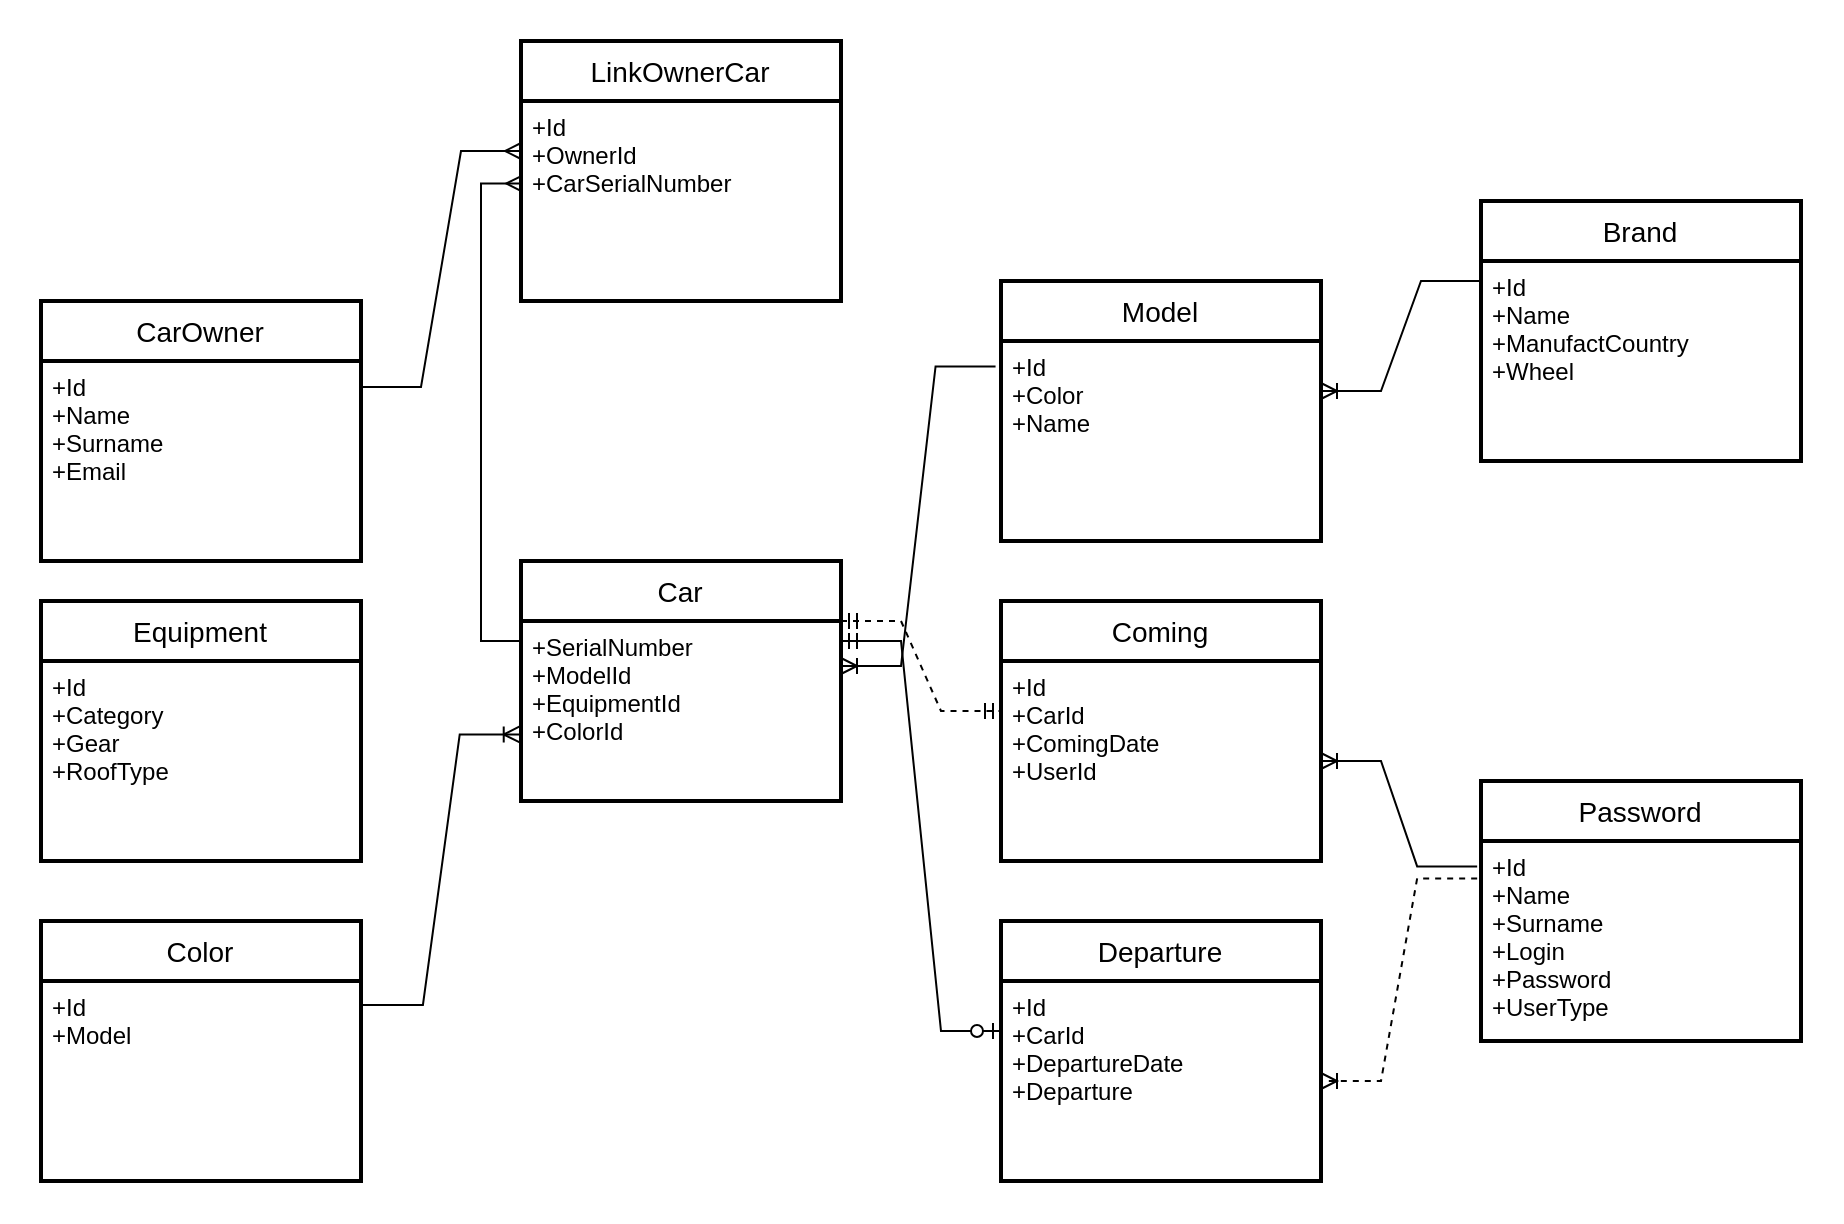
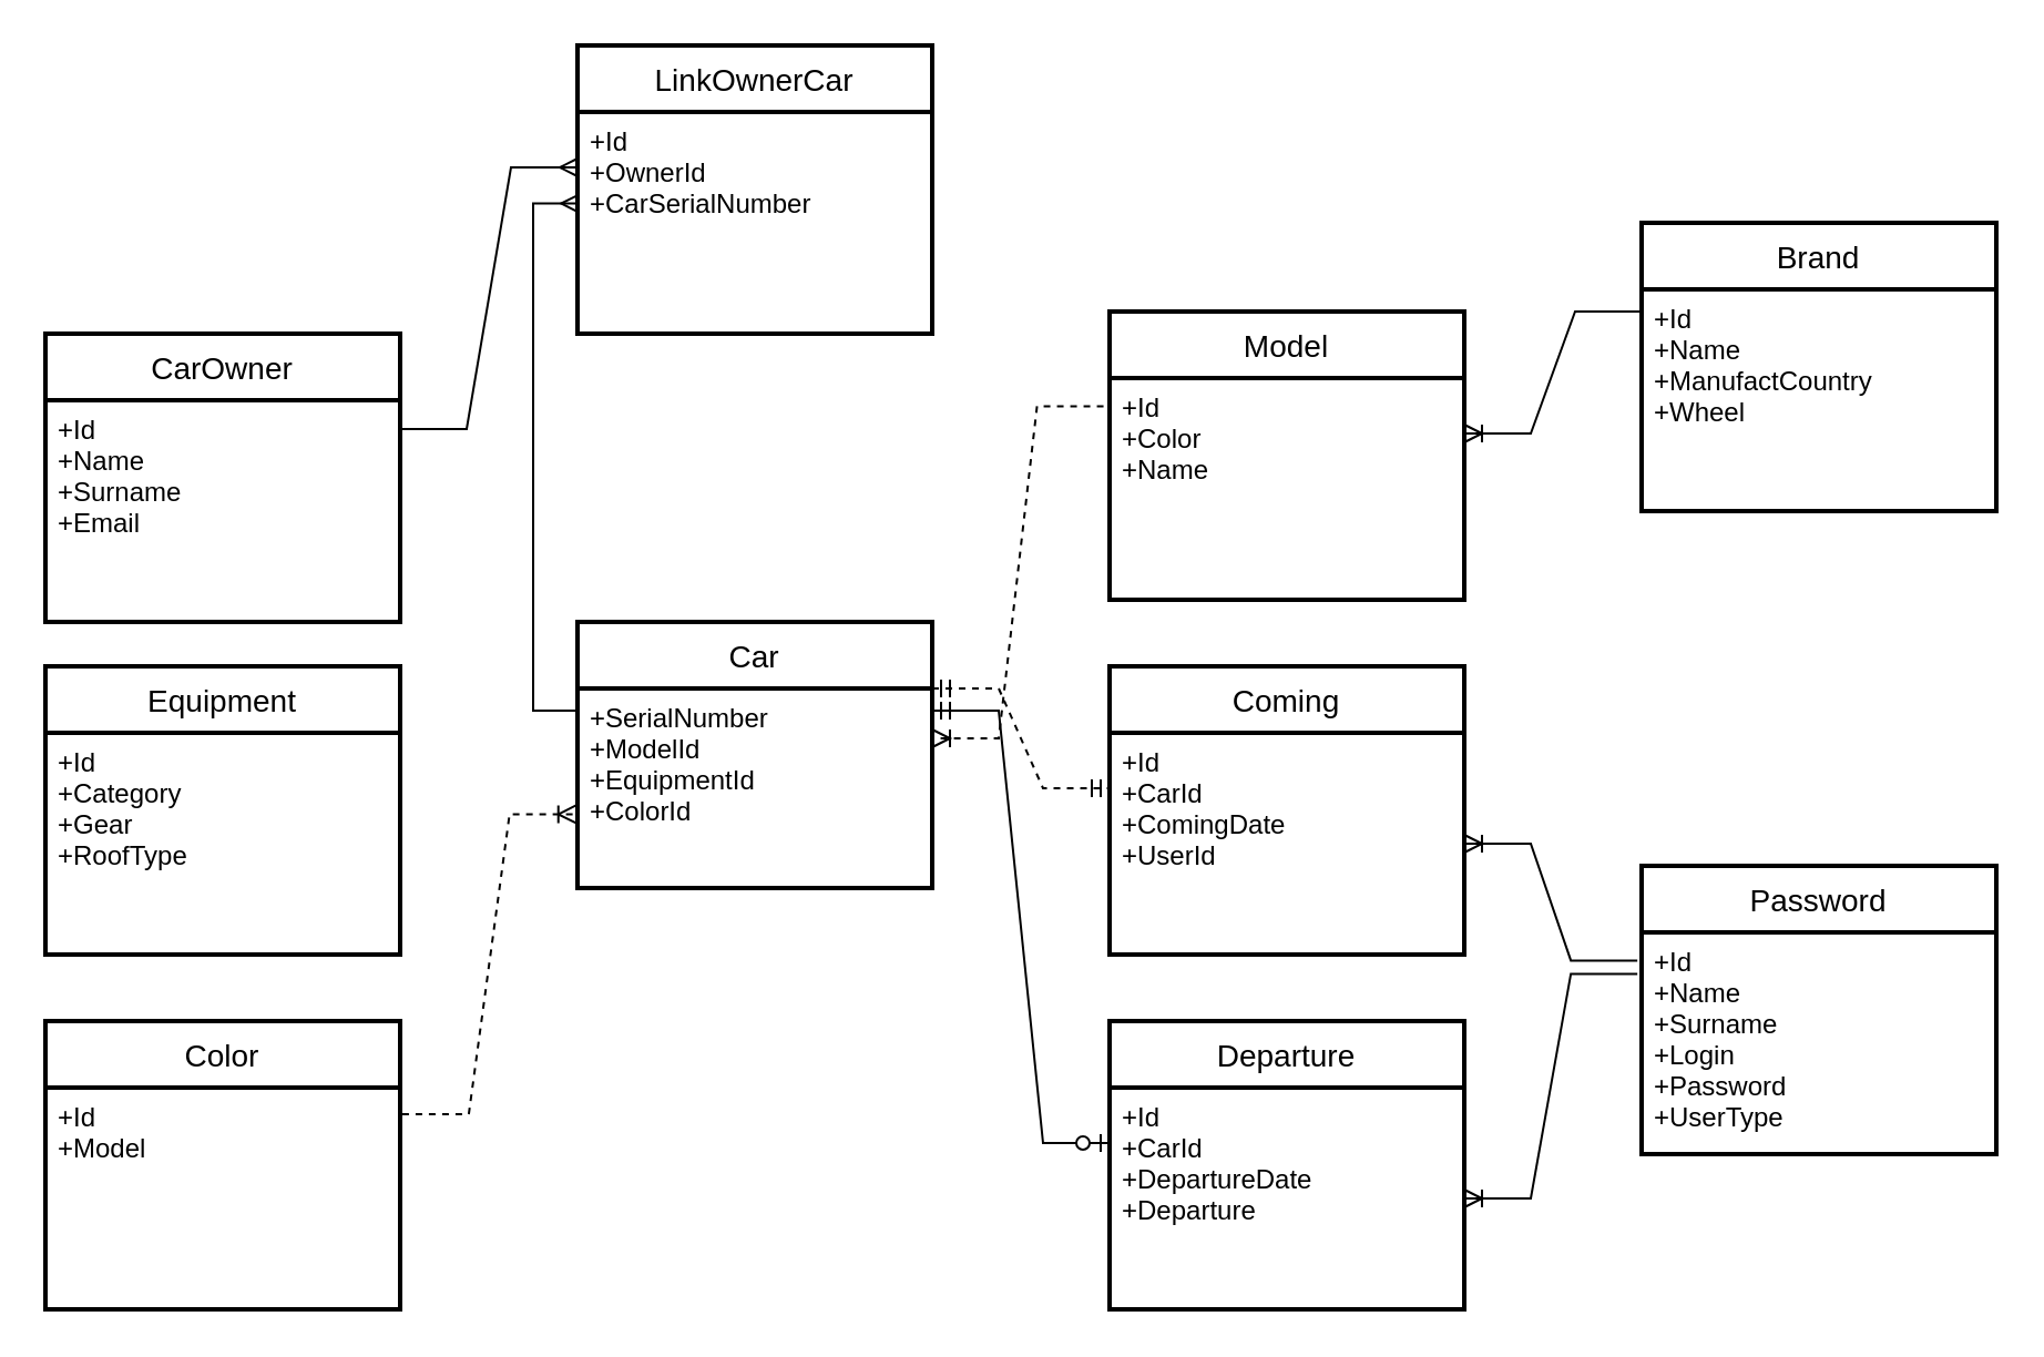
- <mxCell id="26" value="" style="edgeStyle=entityRelationEdgeStyle;fontSize=12;html=1;endArrow=ERoneToMany;rounded=0;entryX=1;entryY=0.25;entryDx=0;entryDy=0;exitX=-0.017;exitY=0.127;exitDx=0;exitDy=0;exitPerimeter=0;" parent="1" source="7" target="3" edge="1"><mxGeometry width="100" height="100" relative="1" as="geometry"><mxPoint x="750" y="150" as="sourcePoint" /><mxPoint x="670" y="205" as="targetPoint" /></mxGeometry></mxCell>
+ <mxCell id="26" value="" style="edgeStyle=entityRelationEdgeStyle;fontSize=12;html=1;endArrow=ERoneToMany;rounded=0;entryX=1;entryY=0.25;entryDx=0;entryDy=0;exitX=-0.017;exitY=0.127;exitDx=0;exitDy=0;exitPerimeter=0;dashed=1;" parent="1" source="7" target="3" edge="1"><mxGeometry width="100" height="100" relative="1" as="geometry"><mxPoint x="750" y="150" as="sourcePoint" /><mxPoint x="670" y="205" as="targetPoint" /></mxGeometry></mxCell>
- <mxCell id="14" value="" style="edgeStyle=entityRelationEdgeStyle;fontSize=12;html=1;endArrow=ERoneToMany;rounded=0;exitX=1.006;exitY=0.12;exitDx=0;exitDy=0;entryX=-0.004;entryY=0.63;entryDx=0;entryDy=0;exitPerimeter=0;entryPerimeter=0;" parent="1" source="13" target="3" edge="1"><mxGeometry width="100" height="100" relative="1" as="geometry"><mxPoint x="189.68" y="357.3" as="sourcePoint" /><mxPoint x="309.68" y="327.3" as="targetPoint" /></mxGeometry></mxCell>
+ <mxCell id="14" value="" style="edgeStyle=entityRelationEdgeStyle;fontSize=12;html=1;endArrow=ERoneToMany;rounded=0;exitX=1.006;exitY=0.12;exitDx=0;exitDy=0;entryX=-0.004;entryY=0.63;entryDx=0;entryDy=0;exitPerimeter=0;entryPerimeter=0;dashed=1;" parent="1" source="13" target="3" edge="1"><mxGeometry width="100" height="100" relative="1" as="geometry"><mxPoint x="189.68" y="357.3" as="sourcePoint" /><mxPoint x="309.68" y="327.3" as="targetPoint" /></mxGeometry></mxCell>
- <mxCell id="24" value="" style="edgeStyle=entityRelationEdgeStyle;fontSize=12;html=1;endArrow=ERoneToMany;rounded=0;entryX=1;entryY=0.5;entryDx=0;entryDy=0;exitX=-0.012;exitY=0.187;exitDx=0;exitDy=0;exitPerimeter=0;dashed=1;" parent="1" source="22" target="18" edge="1"><mxGeometry width="100" height="100" relative="1" as="geometry"><mxPoint x="748.08" y="352.7" as="sourcePoint" /><mxPoint x="670" y="390" as="targetPoint" /></mxGeometry></mxCell>
+ <mxCell id="24" value="" style="edgeStyle=entityRelationEdgeStyle;fontSize=12;html=1;endArrow=ERoneToMany;rounded=0;entryX=1;entryY=0.5;entryDx=0;entryDy=0;exitX=-0.012;exitY=0.187;exitDx=0;exitDy=0;exitPerimeter=0;" parent="1" source="22" target="18" edge="1"><mxGeometry width="100" height="100" relative="1" as="geometry"><mxPoint x="748.08" y="352.7" as="sourcePoint" /><mxPoint x="670" y="390" as="targetPoint" /></mxGeometry></mxCell>
